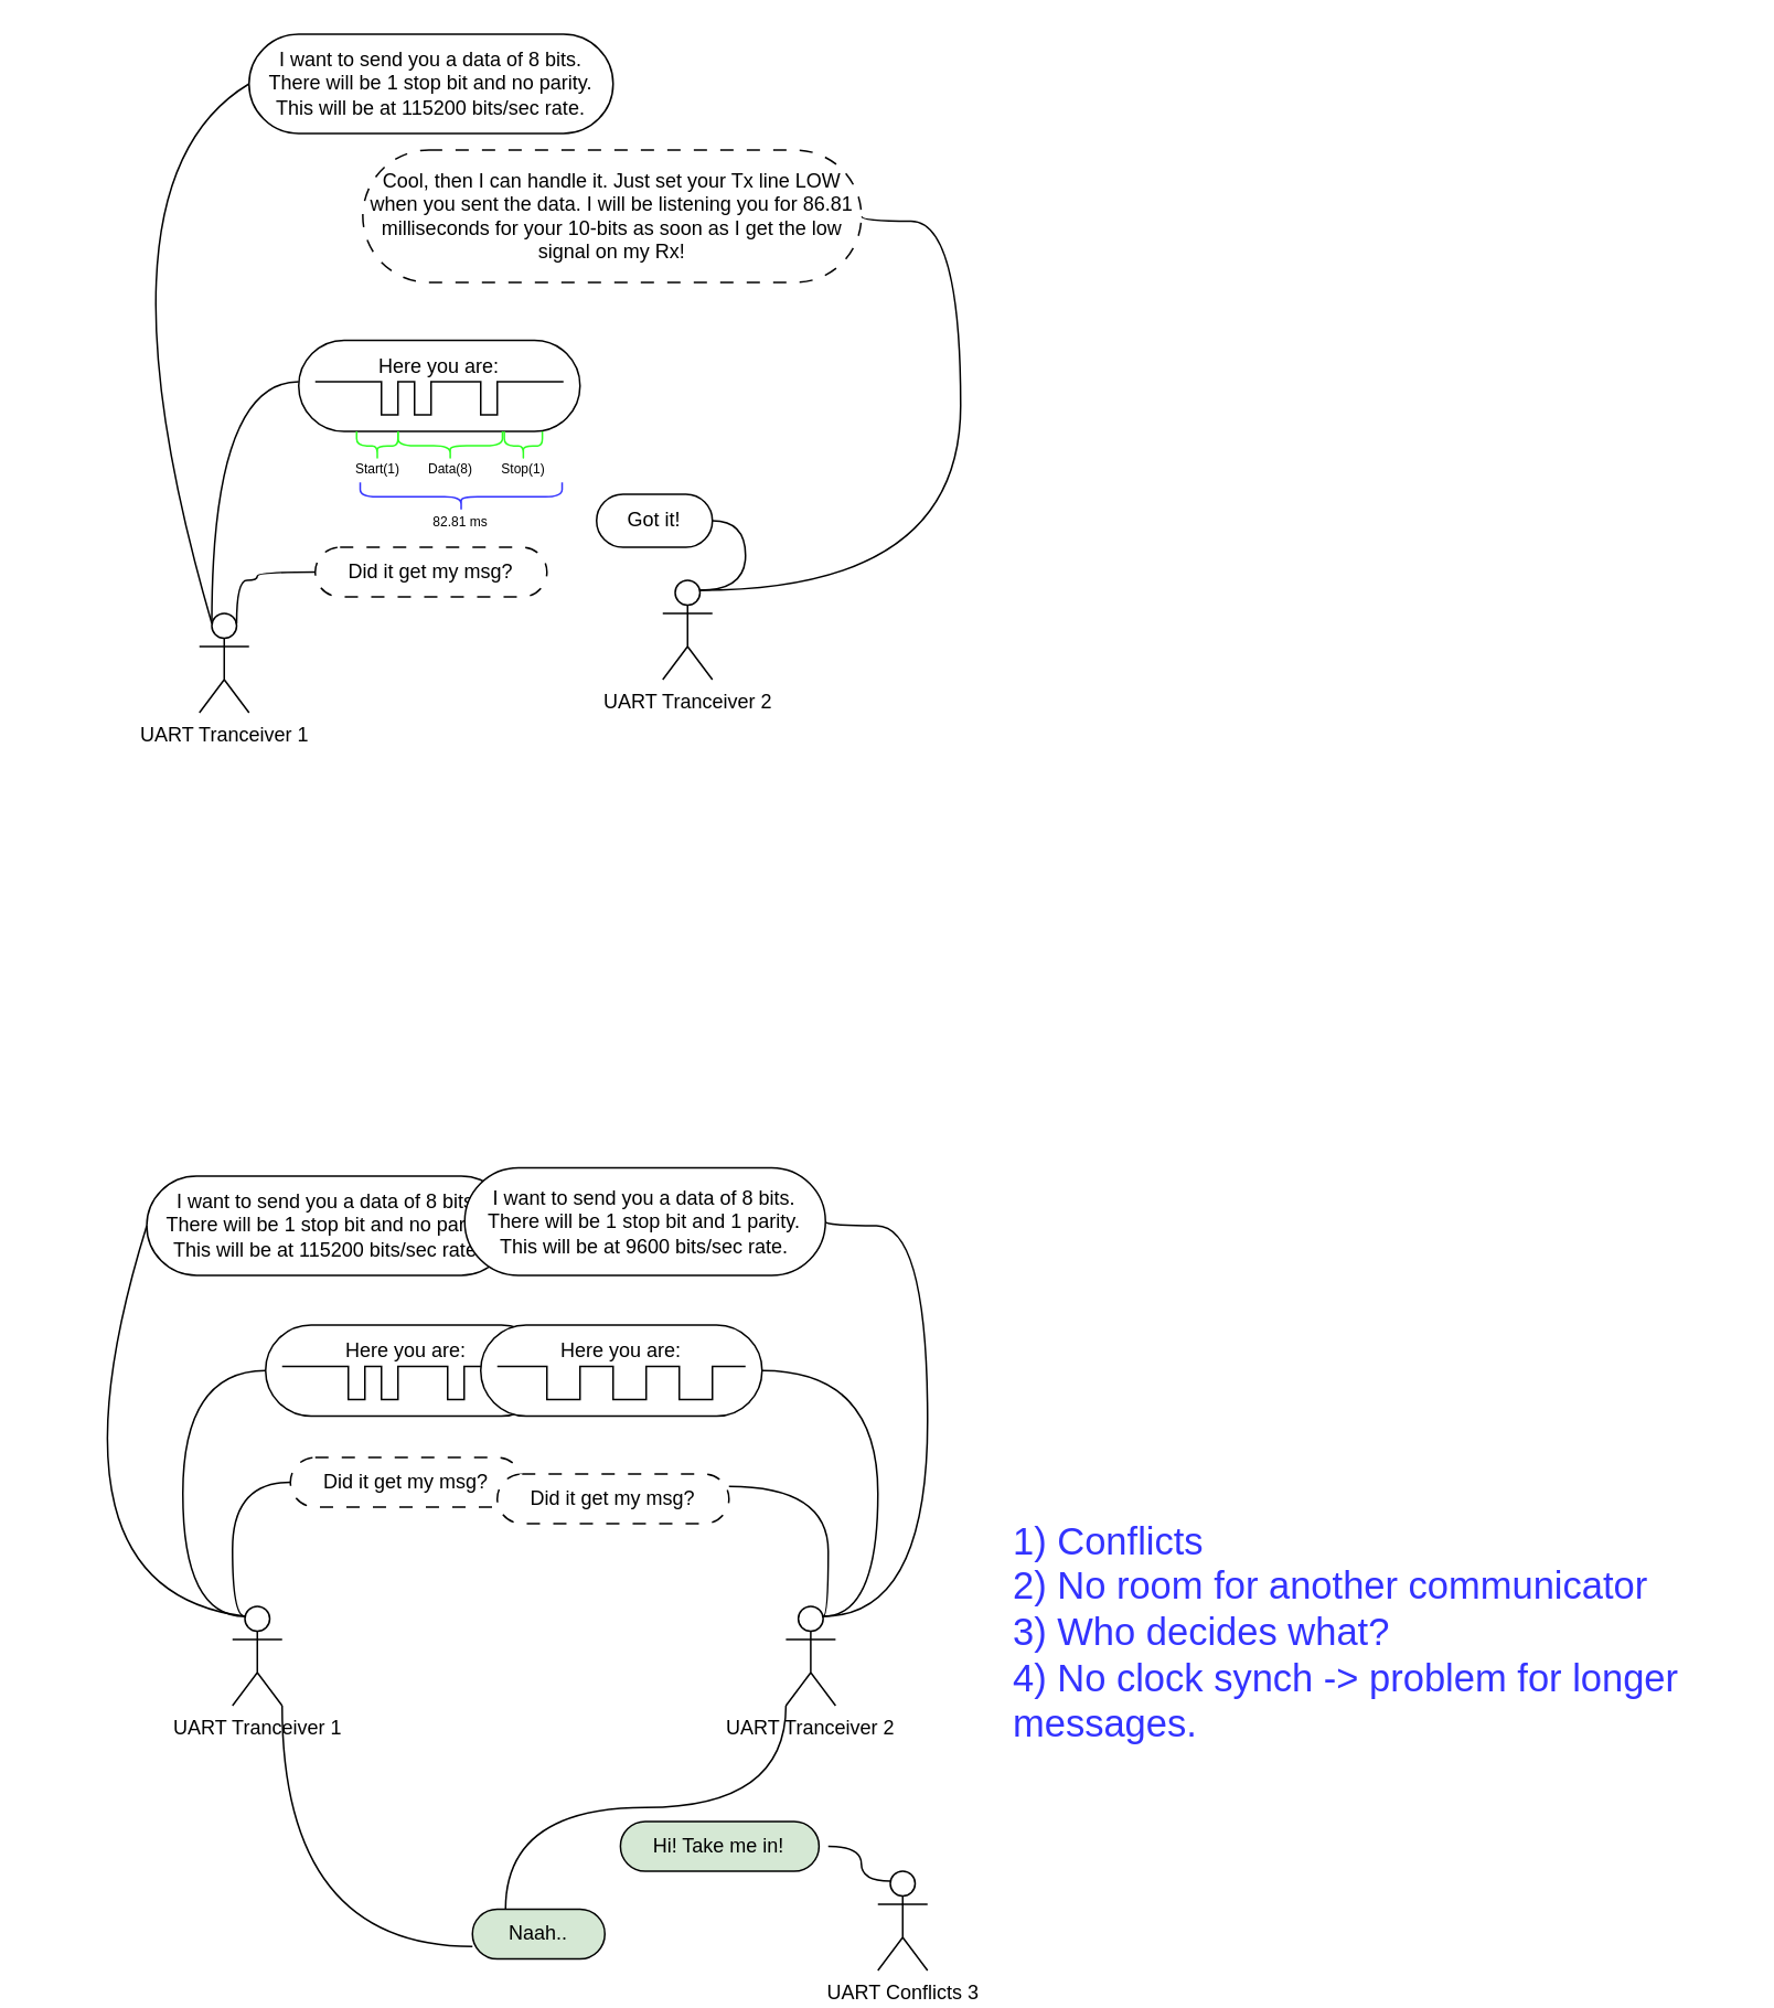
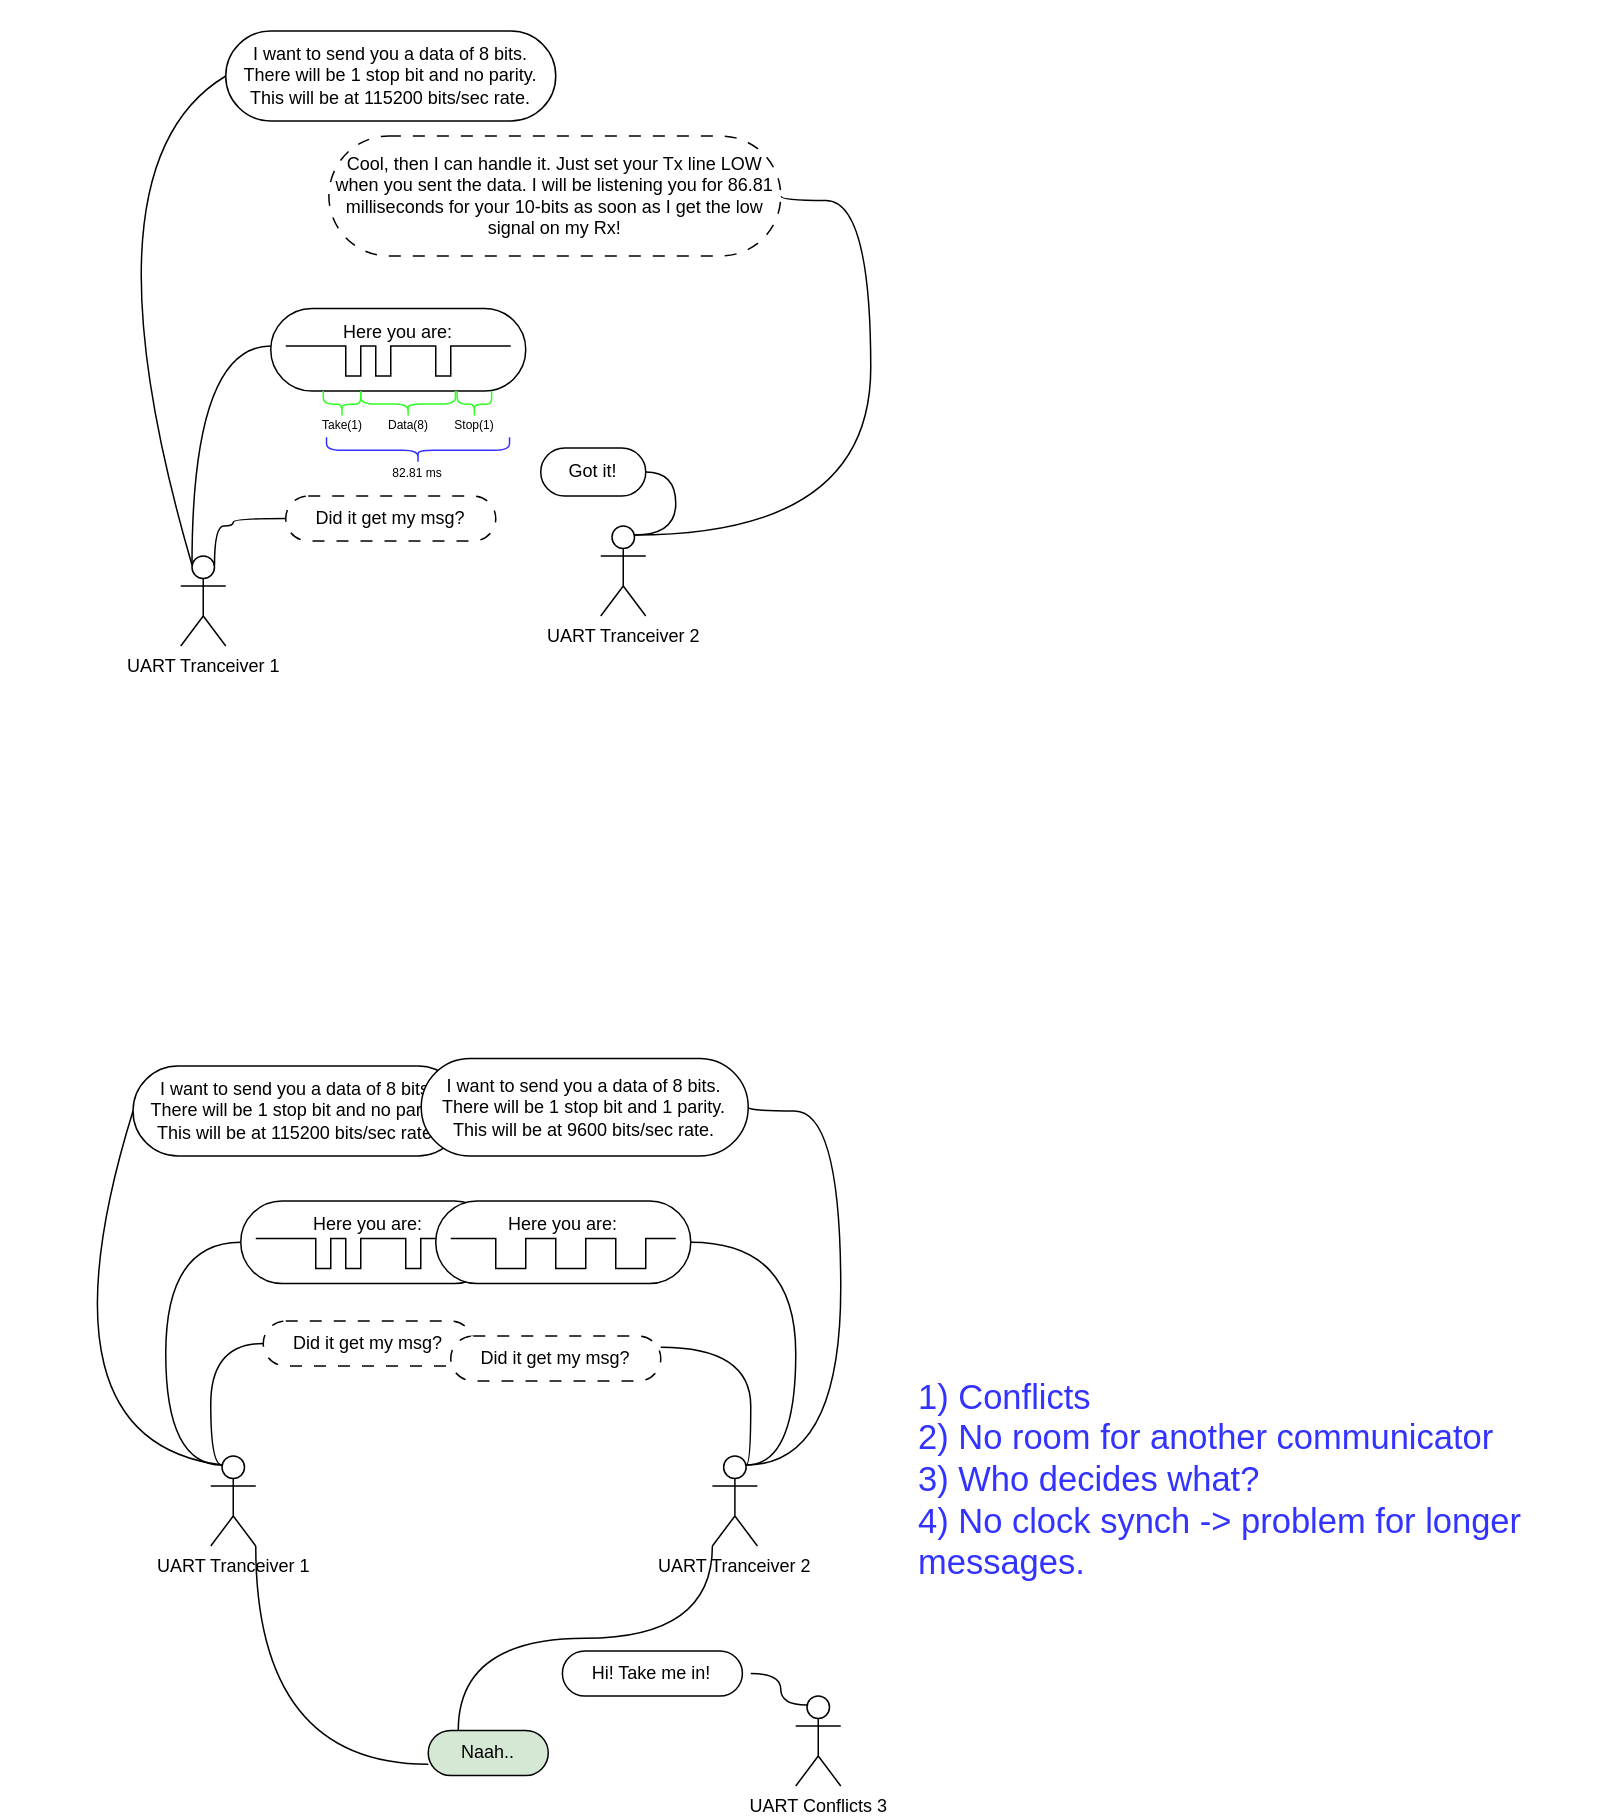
- <mxCell id="16" value="Start(1)" style="text;html=1;align=center;verticalAlign=middle;whiteSpace=wrap;rounded=0;fontSize=8;" vertex="1" parent="1"><mxGeometry x="197.5" y="268" width="60" height="30" as="geometry" /></mxCell>
+ <mxCell id="16" value="Take(1)" style="text;html=1;align=center;verticalAlign=middle;whiteSpace=wrap;rounded=0;fontSize=8;" vertex="1" parent="1"><mxGeometry x="197.5" y="268" width="60" height="30" as="geometry" /></mxCell>
- <mxCell id="42" value="Hi! Take me in!" style="whiteSpace=wrap;html=1;rounded=1;arcSize=50;align=center;verticalAlign=middle;strokeWidth=1;autosize=1;spacing=4;treeFolding=1;treeMoving=1;newEdgeStyle={&quot;edgeStyle&quot;:&quot;entityRelationEdgeStyle&quot;,&quot;startArrow&quot;:&quot;none&quot;,&quot;endArrow&quot;:&quot;none&quot;,&quot;segment&quot;:10,&quot;curved&quot;:1,&quot;sourcePerimeterSpacing&quot;:0,&quot;targetPerimeterSpacing&quot;:0};movable=1;resizable=1;rotatable=1;deletable=1;editable=1;locked=0;connectable=1;fillColor=#d5e8d4;" vertex="1" parent="1"><mxGeometry x="374.43" y="1100" width="120" height="30" as="geometry" /></mxCell>
+ <mxCell id="42" value="Hi! Take me in!" style="whiteSpace=wrap;html=1;rounded=1;arcSize=50;align=center;verticalAlign=middle;strokeWidth=1;autosize=1;spacing=4;treeFolding=1;treeMoving=1;newEdgeStyle={&quot;edgeStyle&quot;:&quot;entityRelationEdgeStyle&quot;,&quot;startArrow&quot;:&quot;none&quot;,&quot;endArrow&quot;:&quot;none&quot;,&quot;segment&quot;:10,&quot;curved&quot;:1,&quot;sourcePerimeterSpacing&quot;:0,&quot;targetPerimeterSpacing&quot;:0};movable=1;resizable=1;rotatable=1;deletable=1;editable=1;locked=0;connectable=1;" vertex="1" parent="1"><mxGeometry x="374.43" y="1100" width="120" height="30" as="geometry" /></mxCell>
